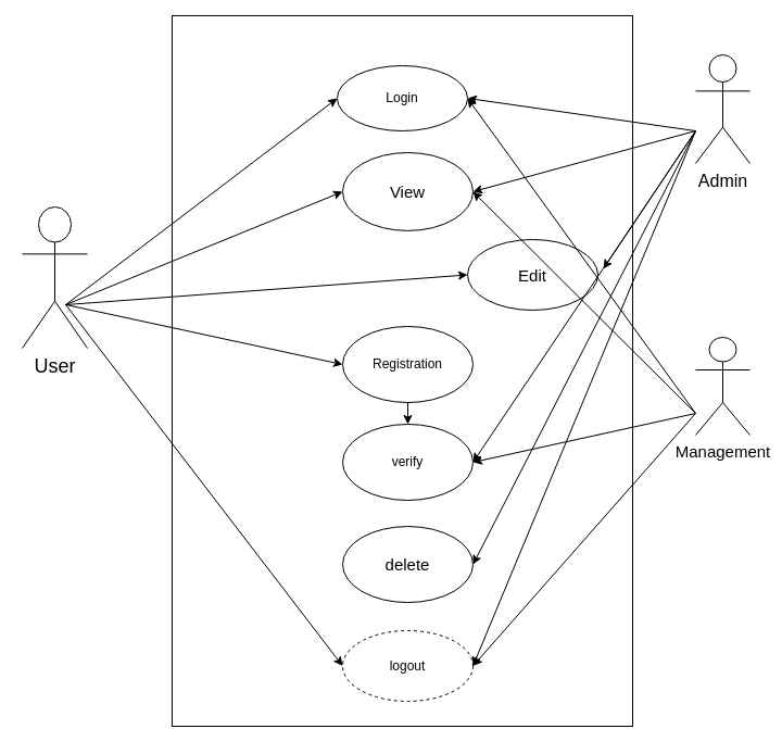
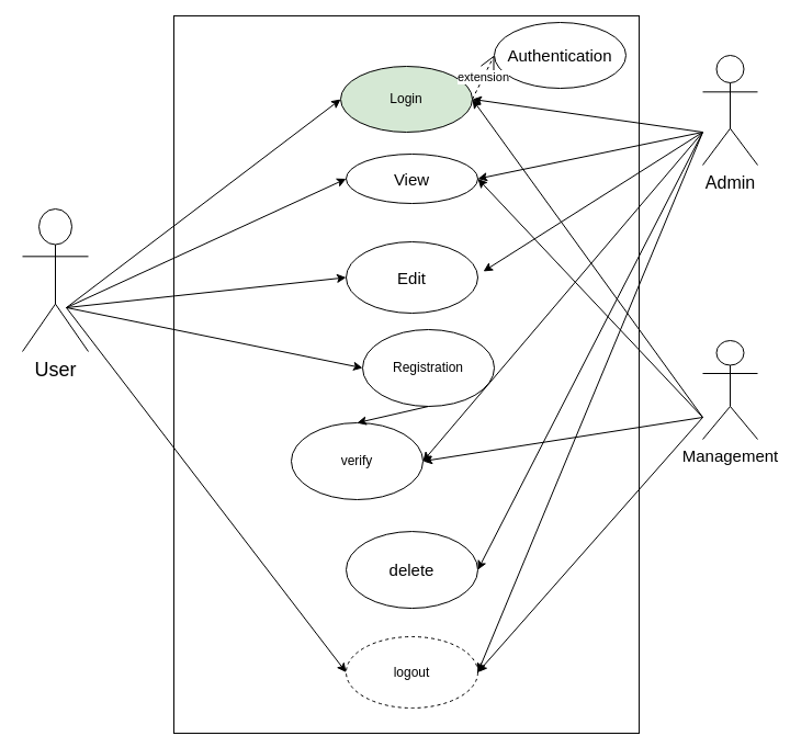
+ <mxCell id="26" value="Authentication" style="ellipse;whiteSpace=wrap;html=1;fontSize=15;" parent="1" vertex="1"><mxGeometry x="450" y="20" width="120" height="60" as="geometry" /></mxCell>
+ <mxCell id="29" value="extension" style="endArrow=open;endSize=12;dashed=1;html=1;rounded=0;exitX=1;exitY=0.5;exitDx=0;exitDy=0;entryX=0;entryY=0.5;entryDx=0;entryDy=0;" edge="1" parent="1" source="8" target="26"><mxGeometry width="160" relative="1" as="geometry"><mxPoint x="230" y="-80" as="sourcePoint" /><mxPoint x="390" y="-80" as="targetPoint" /></mxGeometry></mxCell>
- <mxCell id="8" value="Login" style="ellipse;whiteSpace=wrap;html=1;" parent="1" vertex="1"><mxGeometry x="310.01" y="60" width="120" height="60" as="geometry" /></mxCell>
+ <mxCell id="8" value="Login" style="ellipse;whiteSpace=wrap;html=1;fillColor=#d5e8d4;" parent="1" vertex="1"><mxGeometry x="310.01" y="60" width="120" height="60" as="geometry" /></mxCell>
- <mxCell id="11" value="View" style="ellipse;whiteSpace=wrap;html=1;fontSize=15;" parent="1" vertex="1"><mxGeometry x="315" y="140" width="120" height="71.87" as="geometry" /></mxCell>
+ <mxCell id="11" value="View" style="ellipse;whiteSpace=wrap;html=1;fontSize=15;" parent="1" vertex="1"><mxGeometry x="315" y="140" width="120" height="45" as="geometry" /></mxCell>
- <mxCell id="12" value="Edit" style="ellipse;whiteSpace=wrap;html=1;fontSize=15;" parent="1" vertex="1"><mxGeometry x="430" y="220" width="120" height="65" as="geometry" /></mxCell>
+ <mxCell id="12" value="Edit" style="ellipse;whiteSpace=wrap;html=1;fontSize=15;" parent="1" vertex="1"><mxGeometry x="315" y="220" width="120" height="65" as="geometry" /></mxCell>
- <mxCell id="7" value="Registration" style="ellipse;whiteSpace=wrap;html=1;" parent="1" vertex="1"><mxGeometry x="315" y="300" width="120" height="70" as="geometry" /></mxCell>
+ <mxCell id="7" value="Registration" style="ellipse;whiteSpace=wrap;html=1;" parent="1" vertex="1"><mxGeometry x="330" y="300" width="120" height="70" as="geometry" /></mxCell>
- <mxCell id="10" value="verify" style="ellipse;whiteSpace=wrap;html=1;" parent="1" vertex="1"><mxGeometry x="315" y="390" width="120" height="70" as="geometry" /></mxCell>
+ <mxCell id="10" value="verify" style="ellipse;whiteSpace=wrap;html=1;" parent="1" vertex="1"><mxGeometry x="265" y="385" width="120" height="70" as="geometry" /></mxCell>
